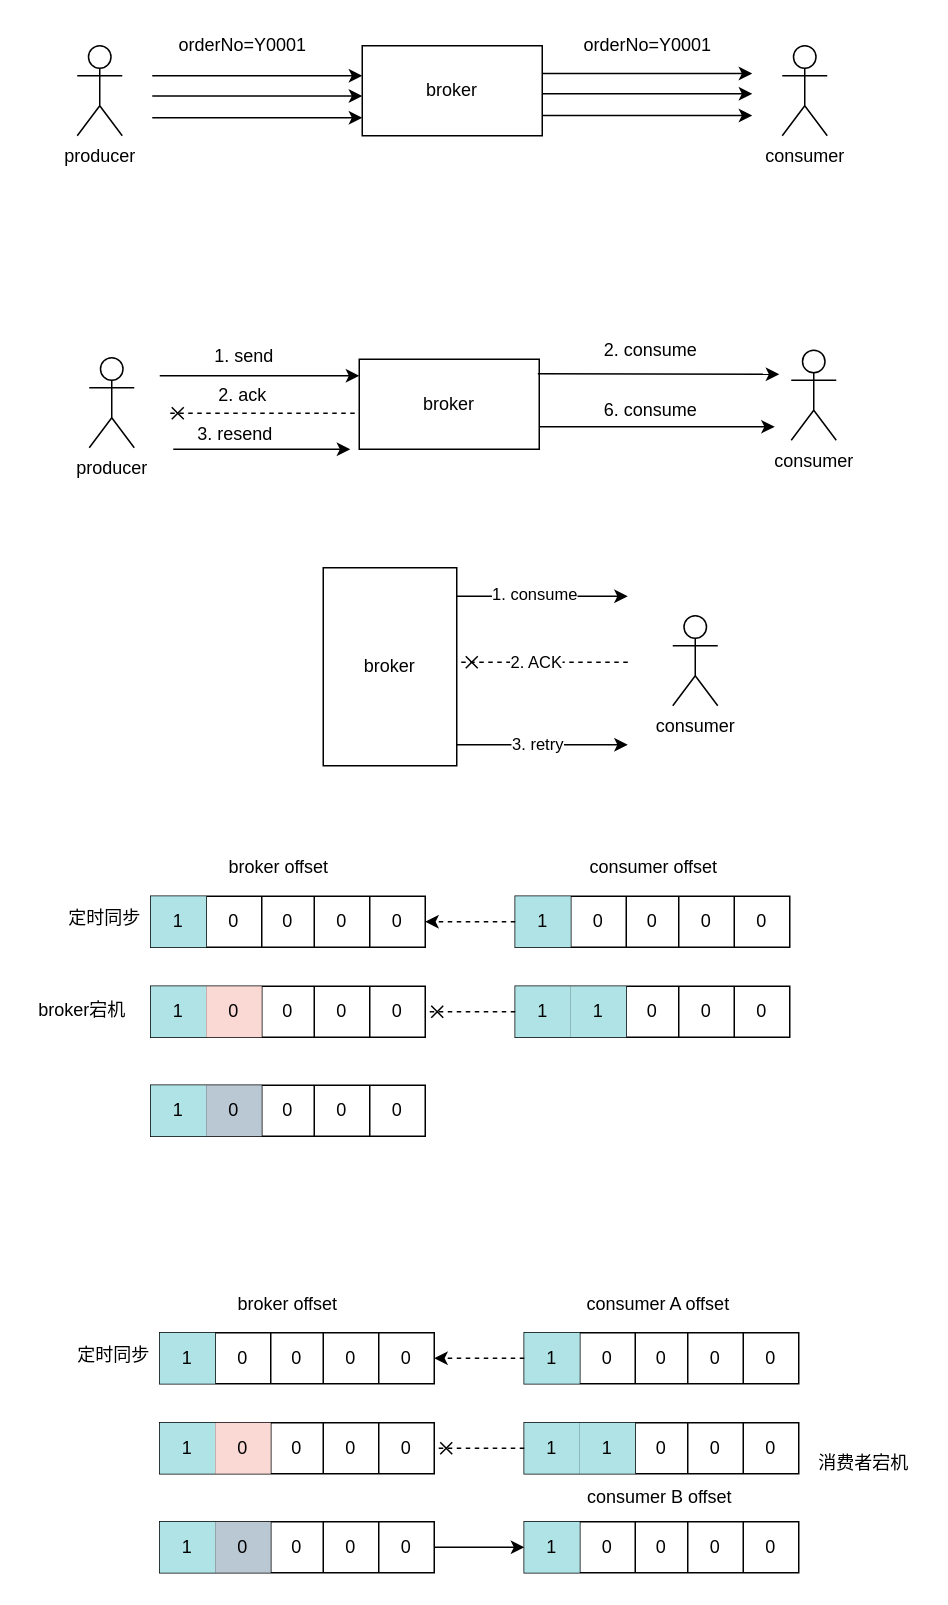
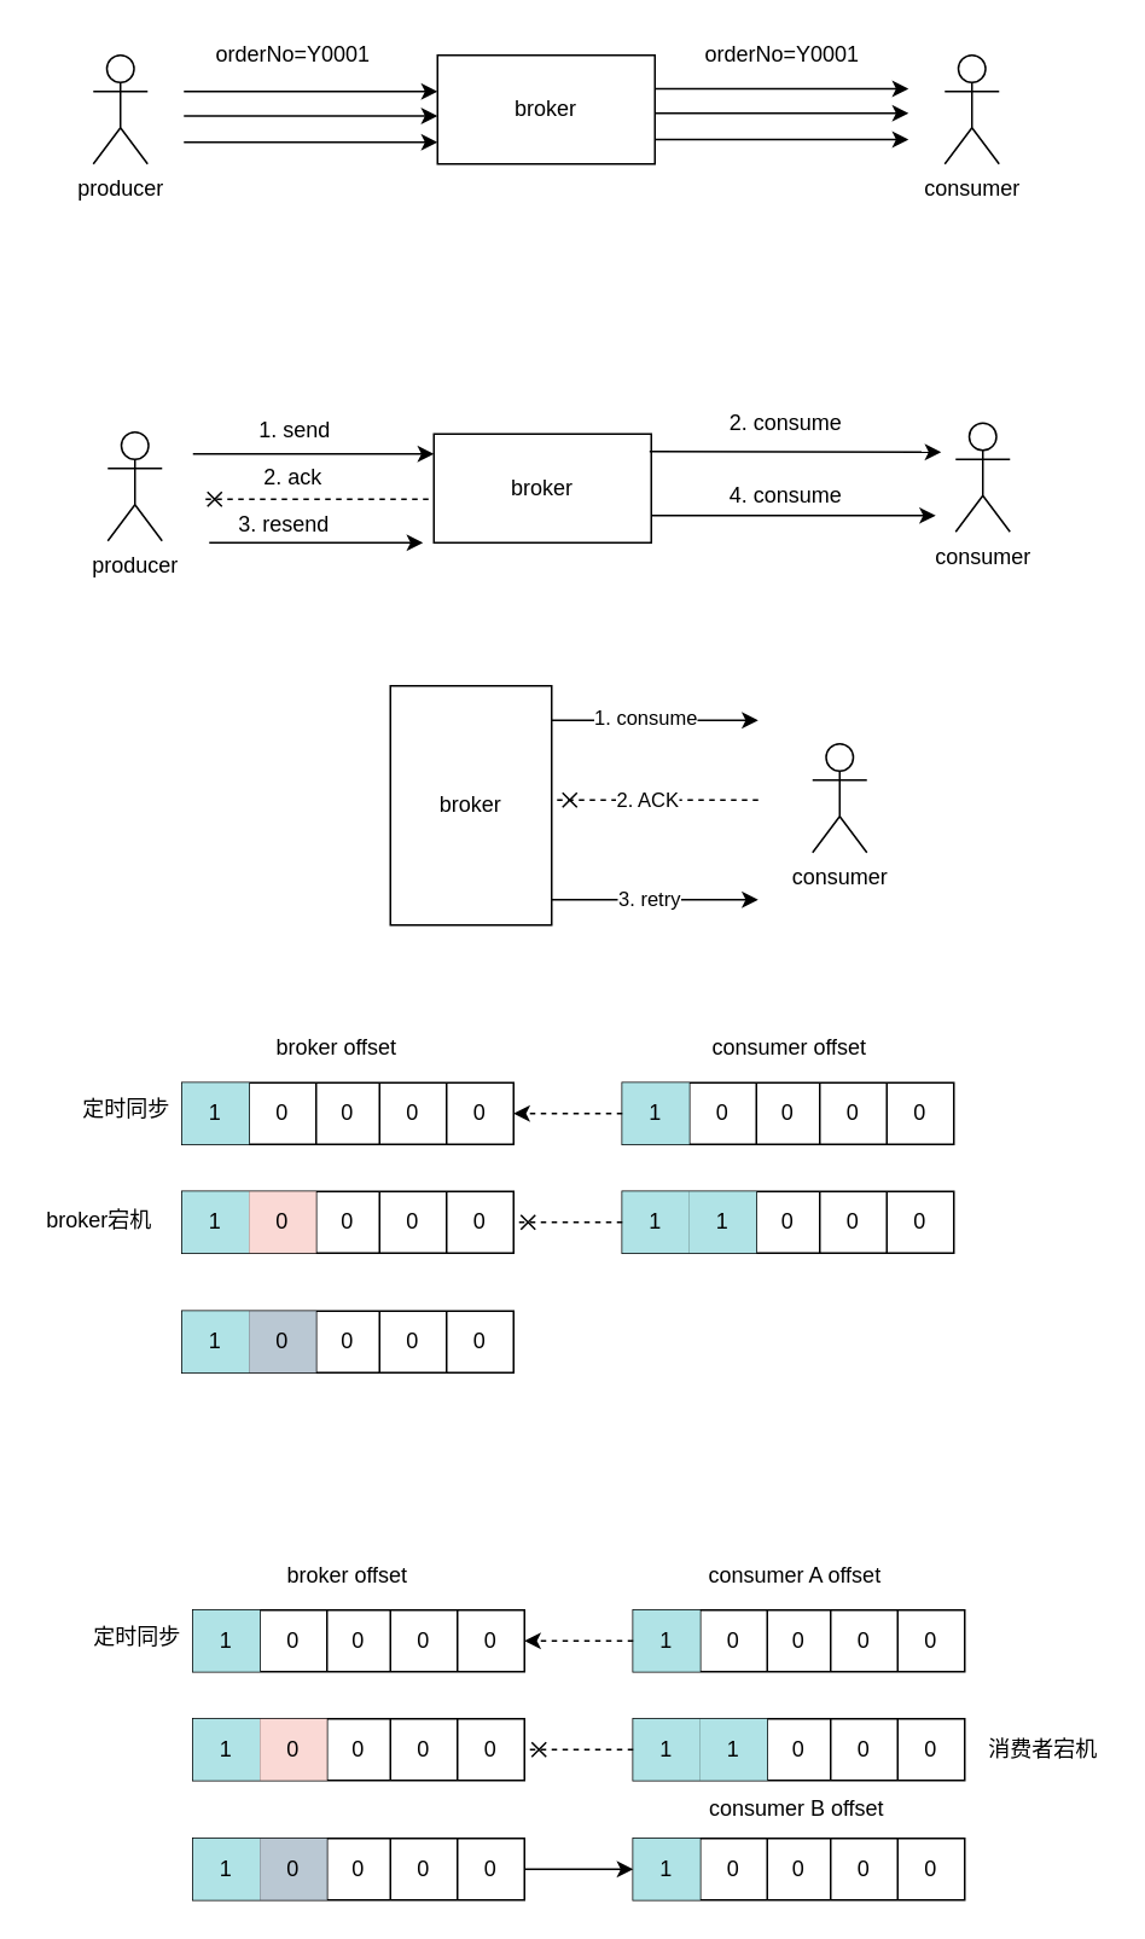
- <mxCell id="25" value="6. consume" style="text;html=1;align=center;verticalAlign=middle;resizable=0;points=[];autosize=1;strokeColor=none;fillColor=none;" vertex="1" parent="1"><mxGeometry x="397" y="264" width="72" height="18" as="geometry" /></mxCell>
+ <mxCell id="25" value="4. consume" style="text;html=1;align=center;verticalAlign=middle;resizable=0;points=[];autosize=1;strokeColor=none;fillColor=none;" vertex="1" parent="1"><mxGeometry x="397" y="264" width="72" height="18" as="geometry" /></mxCell>
- <mxCell id="115" value="消费者宕机" style="text;html=1;align=center;verticalAlign=middle;resizable=0;points=[];autosize=1;strokeColor=none;fillColor=none;" vertex="1" parent="1"><mxGeometry x="540" y="966" width="70" height="18" as="geometry" /></mxCell>
+ <mxCell id="115" value="消费者宕机" style="text;html=1;align=center;verticalAlign=middle;resizable=0;points=[];autosize=1;strokeColor=none;fillColor=none;" vertex="1" parent="1"><mxGeometry x="540" y="956" width="70" height="18" as="geometry" /></mxCell>
